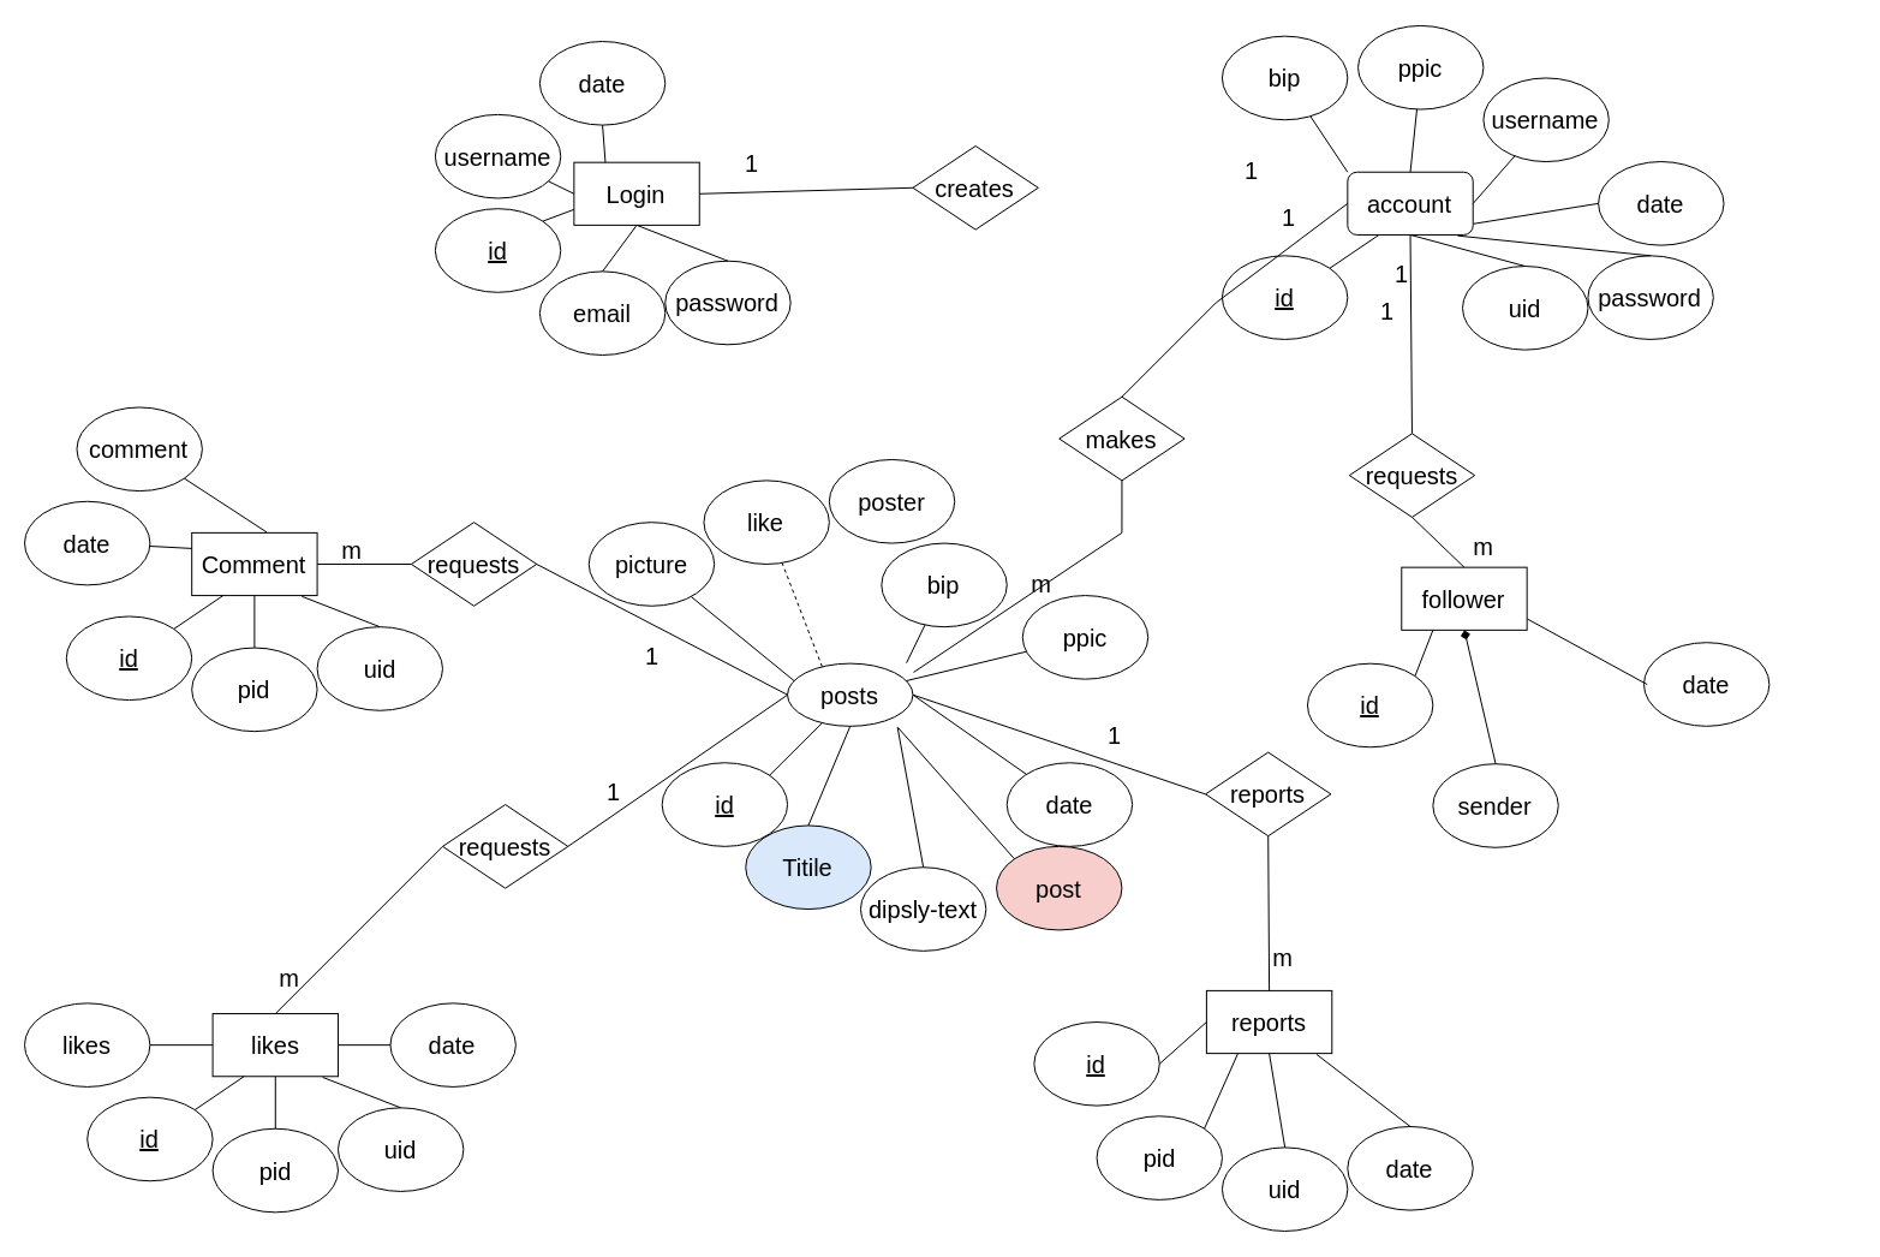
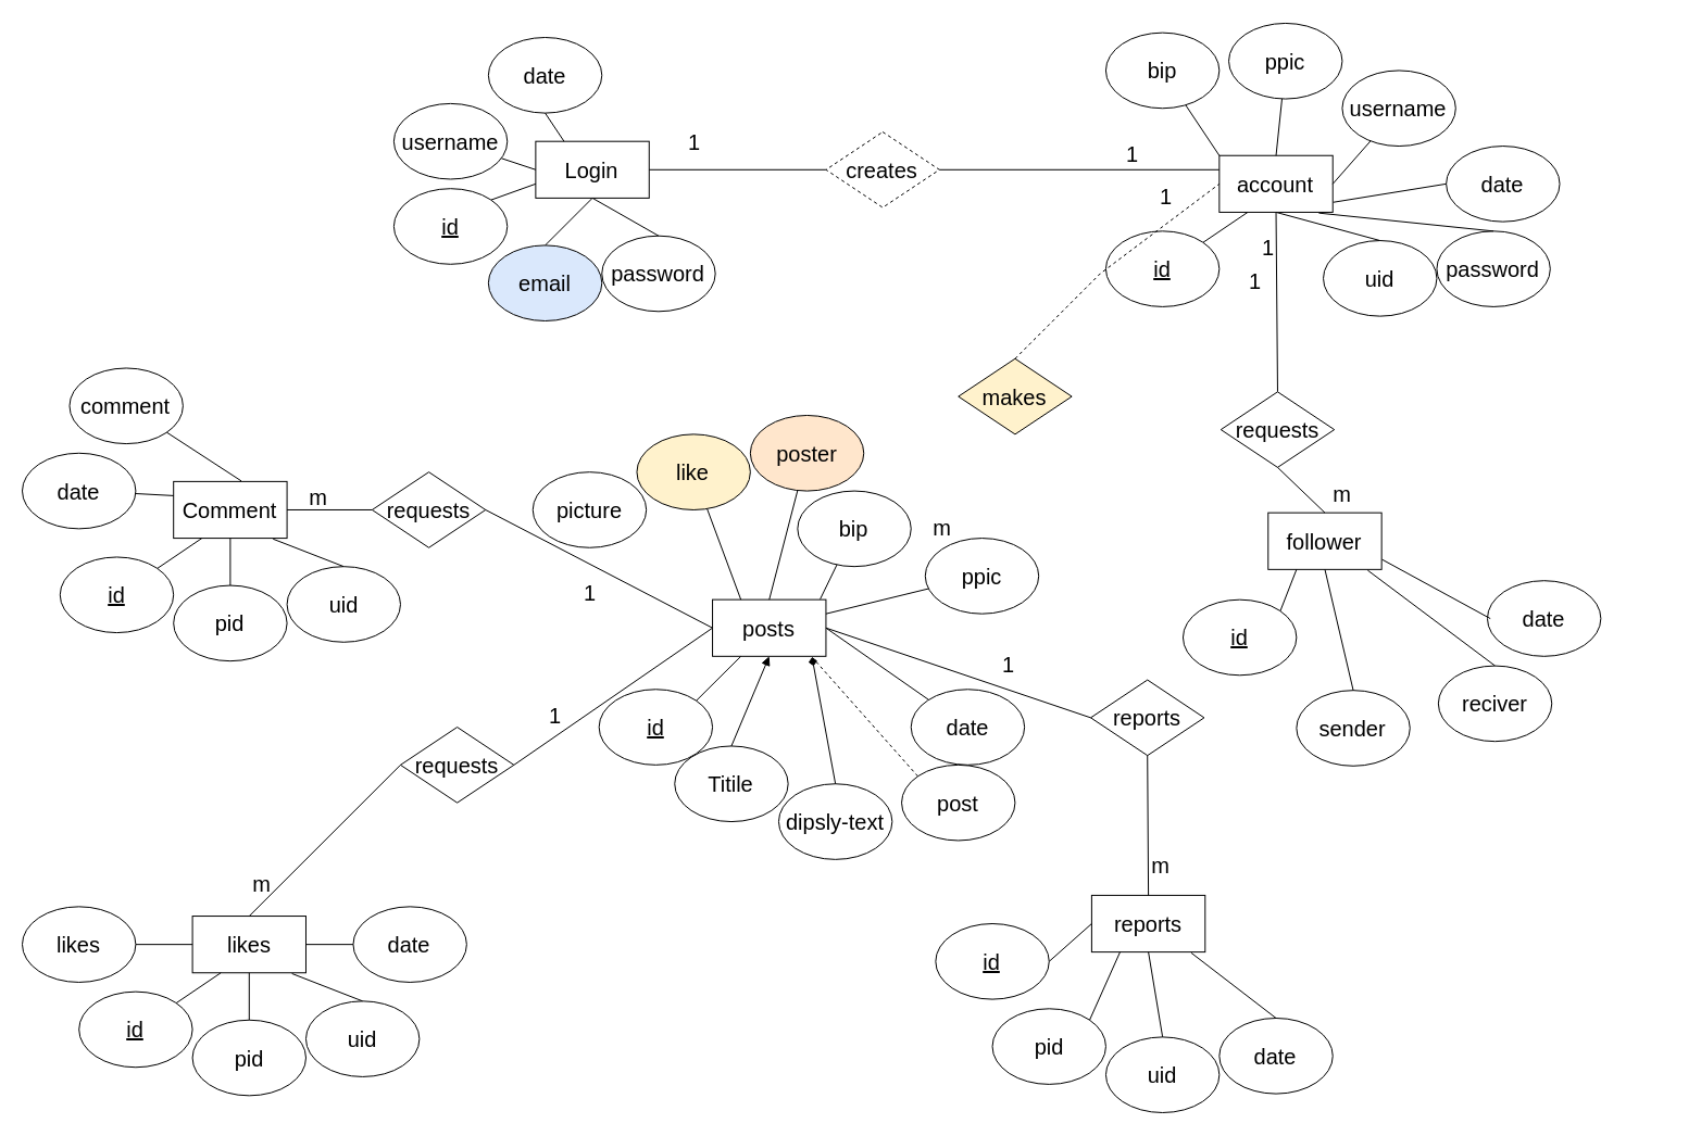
- <mxCell id="89" value="creates" style="rhombus;whiteSpace=wrap;html=1;fontSize=20;" parent="1" vertex="1"><mxGeometry x="759.444" y="120.995" width="104.393" height="69.596" as="geometry" /></mxCell>
+ <mxCell id="89" value="creates" style="rhombus;whiteSpace=wrap;html=1;fontSize=20;dashed=1;" parent="1" vertex="1"><mxGeometry x="759.444" y="120.995" width="104.393" height="69.596" as="geometry" /></mxCell>
+ <mxCell id="92" value="" style="endArrow=none;html=1;rounded=0;exitX=1;exitY=0.5;exitDx=0;exitDy=0;entryX=0;entryY=0.25;entryDx=0;entryDy=0;fontSize=20;" parent="1" source="89" target="13" edge="1"><mxGeometry width="50" height="50" relative="1" as="geometry"><mxPoint x="776.846" y="199.29" as="sourcePoint" /><mxPoint x="820.343" y="155.793" as="targetPoint" /></mxGeometry></mxCell>
- <mxCell id="2" value="&lt;font style=&quot;font-size: 20px;&quot;&gt;Login&lt;/font&gt;" style="rounded=0;whiteSpace=wrap;html=1;fontSize=20;" parent="1" vertex="1"><mxGeometry x="477.371" y="134.694" width="104.393" height="52.197" as="geometry" /></mxCell>
+ <mxCell id="2" value="&lt;font style=&quot;font-size: 20px;&quot;&gt;Login&lt;/font&gt;" style="rounded=0;whiteSpace=wrap;html=1;fontSize=20;" parent="1" vertex="1"><mxGeometry x="492.371" y="129.694" width="104.393" height="52.197" as="geometry" /></mxCell>
- <mxCell id="13" value="account" style="whiteSpace=wrap;html=1;fontSize=20;rounded=1;" parent="1" vertex="1"><mxGeometry x="1121.341" y="142.742" width="104.393" height="52.197" as="geometry" /></mxCell>
+ <mxCell id="13" value="account" style="rounded=0;whiteSpace=wrap;html=1;fontSize=20;" parent="1" vertex="1"><mxGeometry x="1121.341" y="142.742" width="104.393" height="52.197" as="geometry" /></mxCell>
- <mxCell id="94" value="" style="endArrow=none;html=1;rounded=0;entryX=0;entryY=0.5;entryDx=0;entryDy=0;exitX=0.5;exitY=0;exitDx=0;exitDy=0;fontSize=20;" parent="1" source="93" target="13" edge="1"><mxGeometry width="50" height="50" relative="1" as="geometry"><mxPoint x="863.84" y="425.476" as="sourcePoint" /><mxPoint x="1124.821" y="207.989" as="targetPoint" /><Array as="points"><mxPoint x="1011.729" y="251.487" /></Array></mxGeometry></mxCell>
+ <mxCell id="94" value="" style="endArrow=none;html=1;rounded=0;entryX=0;entryY=0.5;entryDx=0;entryDy=0;exitX=0.5;exitY=0;exitDx=0;exitDy=0;fontSize=20;dashed=1;" parent="1" source="93" target="13" edge="1"><mxGeometry width="50" height="50" relative="1" as="geometry"><mxPoint x="863.84" y="425.476" as="sourcePoint" /><mxPoint x="1124.821" y="207.989" as="targetPoint" /><Array as="points"><mxPoint x="1011.729" y="251.487" /></Array></mxGeometry></mxCell>
- <mxCell id="9" value="&lt;font style=&quot;font-size: 20px;&quot;&gt;email&lt;/font&gt;" style="ellipse;whiteSpace=wrap;html=1;fontSize=20;" parent="1" vertex="1"><mxGeometry x="448.874" y="225.388" width="104.393" height="69.596" as="geometry" /></mxCell>
+ <mxCell id="9" value="&lt;font style=&quot;font-size: 20px;&quot;&gt;email&lt;/font&gt;" style="ellipse;whiteSpace=wrap;html=1;fontSize=20;fillColor=#dae8fc;" parent="1" vertex="1"><mxGeometry x="448.874" y="225.388" width="104.393" height="69.596" as="geometry" /></mxCell>
- <mxCell id="93" value="makes" style="rhombus;whiteSpace=wrap;html=1;fontSize=20;" parent="1" vertex="1"><mxGeometry x="881.239" y="329.782" width="104.393" height="69.596" as="geometry" /></mxCell>
+ <mxCell id="93" value="makes" style="rhombus;whiteSpace=wrap;html=1;fontSize=20;fillColor=#fff2cc;" parent="1" vertex="1"><mxGeometry x="881.239" y="329.782" width="104.393" height="69.596" as="geometry" /></mxCell>
- <mxCell id="75" value="poster&lt;br style=&quot;font-size: 20px;&quot;&gt;" style="ellipse;whiteSpace=wrap;html=1;fontSize=20;" parent="1" vertex="1"><mxGeometry x="689.852" y="381.979" width="104.393" height="69.596" as="geometry" /></mxCell>
+ <mxCell id="75" value="poster&lt;br style=&quot;font-size: 20px;&quot;&gt;" style="ellipse;whiteSpace=wrap;html=1;fontSize=20;fillColor=#ffe6cc;" parent="1" vertex="1"><mxGeometry x="689.852" y="381.979" width="104.393" height="69.596" as="geometry" /></mxCell>
- <mxCell id="77" value="like&lt;br style=&quot;font-size: 20px;&quot;&gt;" style="ellipse;whiteSpace=wrap;html=1;fontSize=20;" parent="1" vertex="1"><mxGeometry x="585.46" y="399.378" width="104.393" height="69.596" as="geometry" /></mxCell>
+ <mxCell id="77" value="like&lt;br style=&quot;font-size: 20px;&quot;&gt;" style="ellipse;whiteSpace=wrap;html=1;fontSize=20;fillColor=#fff2cc;" parent="1" vertex="1"><mxGeometry x="585.46" y="399.378" width="104.393" height="69.596" as="geometry" /></mxCell>
- <mxCell id="95" value="" style="endArrow=none;html=1;rounded=0;entryX=0.5;entryY=1;entryDx=0;entryDy=0;exitX=1.005;exitY=0.141;exitDx=0;exitDy=0;exitPerimeter=0;fontSize=20;" parent="1" source="59" target="93" edge="1"><mxGeometry width="50" height="50" relative="1" as="geometry"><mxPoint x="785.545" y="503.772" as="sourcePoint" /><mxPoint x="829.042" y="460.274" as="targetPoint" /><Array as="points"><mxPoint x="933.435" y="442.875" /></Array></mxGeometry></mxCell>
+ <mxCell id="74" value="" style="endArrow=none;html=1;rounded=0;exitX=0.5;exitY=0;exitDx=0;exitDy=0;fontSize=20;" parent="1" source="59" target="75" edge="1"><mxGeometry width="50" height="50" relative="1" as="geometry"><mxPoint x="568.061" y="590.766" as="sourcePoint" /><mxPoint x="620.257" y="512.471" as="targetPoint" /></mxGeometry></mxCell>
- <mxCell id="76" value="" style="endArrow=none;html=1;rounded=0;exitX=0.25;exitY=0;exitDx=0;exitDy=0;fontSize=20;dashed=1;" parent="1" source="59" target="77" edge="1"><mxGeometry width="50" height="50" relative="1" as="geometry"><mxPoint x="594.159" y="569.018" as="sourcePoint" /><mxPoint x="507.165" y="529.87" as="targetPoint" /></mxGeometry></mxCell>
+ <mxCell id="76" value="" style="endArrow=none;html=1;rounded=0;exitX=0.25;exitY=0;exitDx=0;exitDy=0;fontSize=20;" parent="1" source="59" target="77" edge="1"><mxGeometry width="50" height="50" relative="1" as="geometry"><mxPoint x="594.159" y="569.018" as="sourcePoint" /><mxPoint x="507.165" y="529.87" as="targetPoint" /></mxGeometry></mxCell>
- <mxCell id="78" value="" style="endArrow=none;html=1;rounded=0;exitX=0;exitY=0.25;exitDx=0;exitDy=0;fontSize=20;" parent="1" source="59" target="79" edge="1"><mxGeometry width="50" height="50" relative="1" as="geometry"><mxPoint x="620.257" y="629.914" as="sourcePoint" /><mxPoint x="446.27" y="608.165" as="targetPoint" /></mxGeometry></mxCell>
- <mxCell id="115" value="" style="endArrow=diamond;html=1;rounded=0;exitX=0.5;exitY=0;exitDx=0;exitDy=0;entryX=0.5;entryY=1;entryDx=0;entryDy=0;fontSize=20;" parent="108" source="114" target="109" edge="1"><mxGeometry width="50" height="50" relative="1" as="geometry"><mxPoint x="507.139" y="-21.682" as="sourcePoint" /><mxPoint x="550.636" y="-65.179" as="targetPoint" /></mxGeometry></mxCell>
+ <mxCell id="115" value="" style="endArrow=none;html=1;rounded=0;exitX=0.5;exitY=0;exitDx=0;exitDy=0;entryX=0.5;entryY=1;entryDx=0;entryDy=0;fontSize=20;" parent="108" source="114" target="109" edge="1"><mxGeometry width="50" height="50" relative="1" as="geometry"><mxPoint x="507.139" y="-21.682" as="sourcePoint" /><mxPoint x="550.636" y="-65.179" as="targetPoint" /></mxGeometry></mxCell>
+ <mxCell id="113" value="" style="endArrow=none;html=1;rounded=0;entryX=0.877;entryY=1.014;entryDx=0;entryDy=0;entryPerimeter=0;exitX=0.5;exitY=0;exitDx=0;exitDy=0;fontSize=20;" parent="108" source="112" target="109" edge="1"><mxGeometry width="50" height="50" relative="1" as="geometry"><mxPoint x="533.237" y="-4.283" as="sourcePoint" /><mxPoint x="576.734" y="-47.78" as="targetPoint" /></mxGeometry></mxCell>
- <mxCell id="59" value="posts" style="ellipse;whiteSpace=wrap;html=1;fontSize=20;" parent="1" vertex="1"><mxGeometry x="655.055" y="551.619" width="104.393" height="52.197" as="geometry" /></mxCell>
+ <mxCell id="59" value="posts" style="rounded=0;whiteSpace=wrap;html=1;fontSize=20;" parent="1" vertex="1"><mxGeometry x="655.055" y="551.619" width="104.393" height="52.197" as="geometry" /></mxCell>
- <mxCell id="67" value="" style="endArrow=none;html=1;rounded=0;exitX=0.5;exitY=0;exitDx=0;exitDy=0;entryX=0.5;entryY=1;entryDx=0;entryDy=0;fontSize=20;" parent="1" source="66" target="59" edge="1"><mxGeometry width="50" height="50" relative="1" as="geometry"><mxPoint x="794.245" y="595.116" as="sourcePoint" /><mxPoint x="837.742" y="551.619" as="targetPoint" /></mxGeometry></mxCell>
+ <mxCell id="67" value="" style="endArrow=block;html=1;rounded=0;exitX=0.5;exitY=0;exitDx=0;exitDy=0;entryX=0.5;entryY=1;entryDx=0;entryDy=0;fontSize=20;" parent="1" source="66" target="59" edge="1"><mxGeometry width="50" height="50" relative="1" as="geometry"><mxPoint x="794.245" y="595.116" as="sourcePoint" /><mxPoint x="837.742" y="551.619" as="targetPoint" /></mxGeometry></mxCell>
- <mxCell id="65" value="" style="endArrow=none;html=1;rounded=0;entryX=0.877;entryY=1.014;entryDx=0;entryDy=0;entryPerimeter=0;exitX=0.5;exitY=0;exitDx=0;exitDy=0;fontSize=20;" parent="1" source="64" target="59" edge="1"><mxGeometry width="50" height="50" relative="1" as="geometry"><mxPoint x="820.343" y="612.515" as="sourcePoint" /><mxPoint x="863.84" y="569.018" as="targetPoint" /></mxGeometry></mxCell>
+ <mxCell id="65" value="" style="endArrow=diamond;html=1;rounded=0;entryX=0.877;entryY=1.014;entryDx=0;entryDy=0;entryPerimeter=0;exitX=0.5;exitY=0;exitDx=0;exitDy=0;fontSize=20;" parent="1" source="64" target="59" edge="1"><mxGeometry width="50" height="50" relative="1" as="geometry"><mxPoint x="820.343" y="612.515" as="sourcePoint" /><mxPoint x="863.84" y="569.018" as="targetPoint" /></mxGeometry></mxCell>
+ <mxCell id="112" value="reciver" style="ellipse;whiteSpace=wrap;html=1;fontSize=20;" parent="108" vertex="1"><mxGeometry x="167.863" y="204.505" width="104.393" height="69.596" as="geometry" /></mxCell>
- <mxCell id="63" value="" style="endArrow=none;html=1;rounded=0;exitX=0;exitY=0;exitDx=0;exitDy=0;entryX=0.882;entryY=1.025;entryDx=0;entryDy=0;entryPerimeter=0;fontSize=20;" parent="1" source="62" target="59" edge="1"><mxGeometry width="50" height="50" relative="1" as="geometry"><mxPoint x="942.134" y="595.116" as="sourcePoint" /><mxPoint x="750.748" y="608.165" as="targetPoint" /></mxGeometry></mxCell>
+ <mxCell id="63" value="" style="endArrow=none;html=1;rounded=0;exitX=0;exitY=0;exitDx=0;exitDy=0;entryX=0.882;entryY=1.025;entryDx=0;entryDy=0;entryPerimeter=0;fontSize=20;dashed=1;" parent="1" source="62" target="59" edge="1"><mxGeometry width="50" height="50" relative="1" as="geometry"><mxPoint x="942.134" y="595.116" as="sourcePoint" /><mxPoint x="750.748" y="608.165" as="targetPoint" /></mxGeometry></mxCell>
- <mxCell id="66" value="Titile" style="ellipse;whiteSpace=wrap;html=1;fontSize=20;fillColor=#dae8fc;" parent="1" vertex="1"><mxGeometry x="620.257" y="686.46" width="104.393" height="69.596" as="geometry" /></mxCell>
+ <mxCell id="66" value="Titile" style="ellipse;whiteSpace=wrap;html=1;fontSize=20;" parent="1" vertex="1"><mxGeometry x="620.257" y="686.46" width="104.393" height="69.596" as="geometry" /></mxCell>
- <mxCell id="62" value="post" style="ellipse;whiteSpace=wrap;html=1;fontSize=20;fillColor=#f8cecc;" parent="1" vertex="1"><mxGeometry x="829.042" y="703.859" width="104.393" height="69.596" as="geometry" /></mxCell>
+ <mxCell id="62" value="post" style="ellipse;whiteSpace=wrap;html=1;fontSize=20;" parent="1" vertex="1"><mxGeometry x="829.042" y="703.859" width="104.393" height="69.596" as="geometry" /></mxCell>
